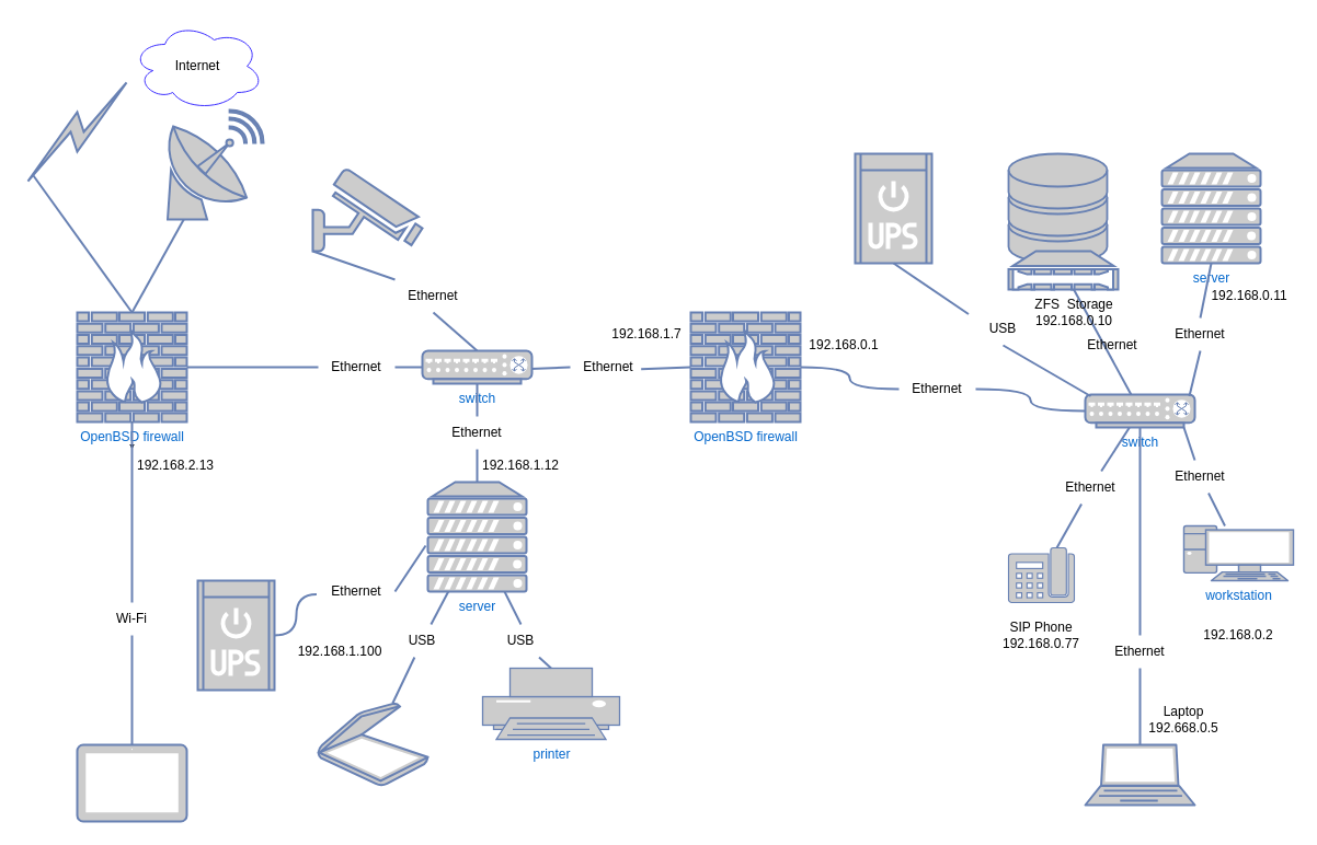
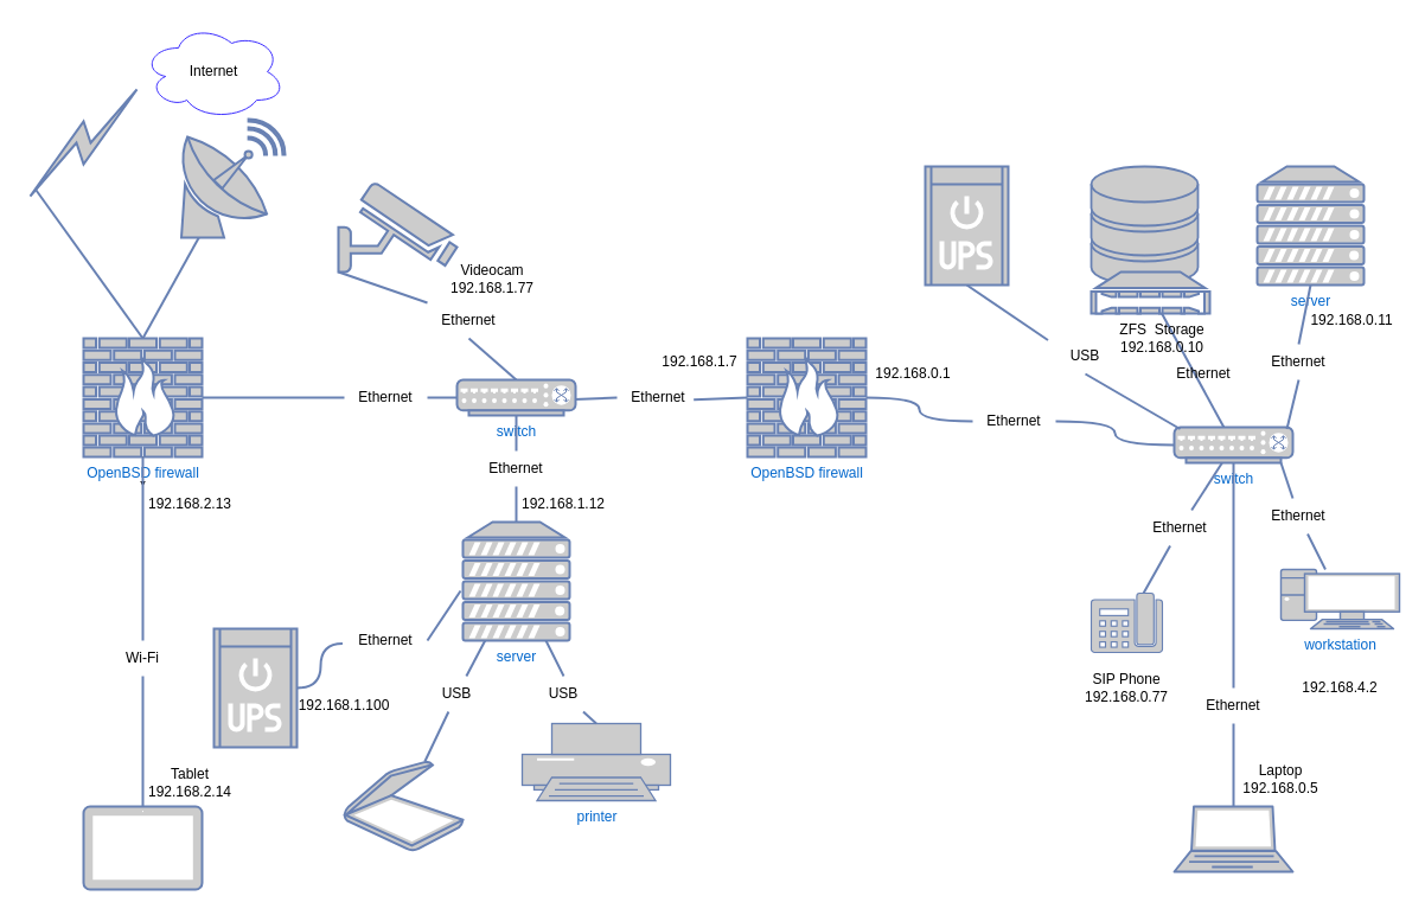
+ <mxCell id="64" value="Videocam&lt;br&gt;192.168.1.77" style="text;html=1;strokeColor=none;fillColor=none;align=center;verticalAlign=middle;whiteSpace=wrap;rounded=0;" vertex="1" parent="1"><mxGeometry x="385" y="220" width="60" height="30" as="geometry" /></mxCell>
- <mxCell id="38" value="Wi-Fi" style="text;html=1;strokeColor=none;fillColor=none;align=center;verticalAlign=middle;whiteSpace=wrap;rounded=0;" vertex="1" parent="1"><mxGeometry x="90" y="550" width="60" height="30" as="geometry" /></mxCell>
+ <mxCell id="38" value="Wi-Fi" style="text;html=1;strokeColor=none;fillColor=none;align=center;verticalAlign=middle;whiteSpace=wrap;rounded=0;" vertex="1" parent="1"><mxGeometry x="90" y="540" width="60" height="30" as="geometry" /></mxCell>
- <mxCell id="79" value="192.168.0.2" style="text;html=1;strokeColor=none;fillColor=none;align=center;verticalAlign=middle;whiteSpace=wrap;rounded=0;" vertex="1" parent="1"><mxGeometry x="1100" y="565" width="60" height="30" as="geometry" /></mxCell>
+ <mxCell id="79" value="192.168.4.2" style="text;html=1;strokeColor=none;fillColor=none;align=center;verticalAlign=middle;whiteSpace=wrap;rounded=0;" vertex="1" parent="1"><mxGeometry x="1100" y="565" width="60" height="30" as="geometry" /></mxCell>
- <mxCell id="63" value="192.168.1.100" style="text;html=1;strokeColor=none;fillColor=none;align=center;verticalAlign=middle;whiteSpace=wrap;rounded=0;" vertex="1" parent="1"><mxGeometry x="280" y="580" width="60" height="30" as="geometry" /></mxCell>
+ <mxCell id="63" value="192.168.1.100" style="text;html=1;strokeColor=none;fillColor=none;align=center;verticalAlign=middle;whiteSpace=wrap;rounded=0;" vertex="1" parent="1"><mxGeometry x="260" y="580" width="60" height="30" as="geometry" /></mxCell>
- <mxCell id="78" value="Laptop&lt;br&gt;192.668.0.5" style="text;html=1;strokeColor=none;fillColor=none;align=center;verticalAlign=middle;whiteSpace=wrap;rounded=0;" vertex="1" parent="1"><mxGeometry x="1050" y="642" width="60" height="30" as="geometry" /></mxCell>
+ <mxCell id="78" value="Laptop&lt;br&gt;192.168.0.5" style="text;html=1;strokeColor=none;fillColor=none;align=center;verticalAlign=middle;whiteSpace=wrap;rounded=0;" vertex="1" parent="1"><mxGeometry x="1050" y="642" width="60" height="30" as="geometry" /></mxCell>
+ <mxCell id="69" value="Tablet&lt;br&gt;192.168.2.14" style="text;html=1;strokeColor=none;fillColor=none;align=center;verticalAlign=middle;whiteSpace=wrap;rounded=0;" vertex="1" parent="1"><mxGeometry x="130" y="645" width="60" height="30" as="geometry" /></mxCell>
